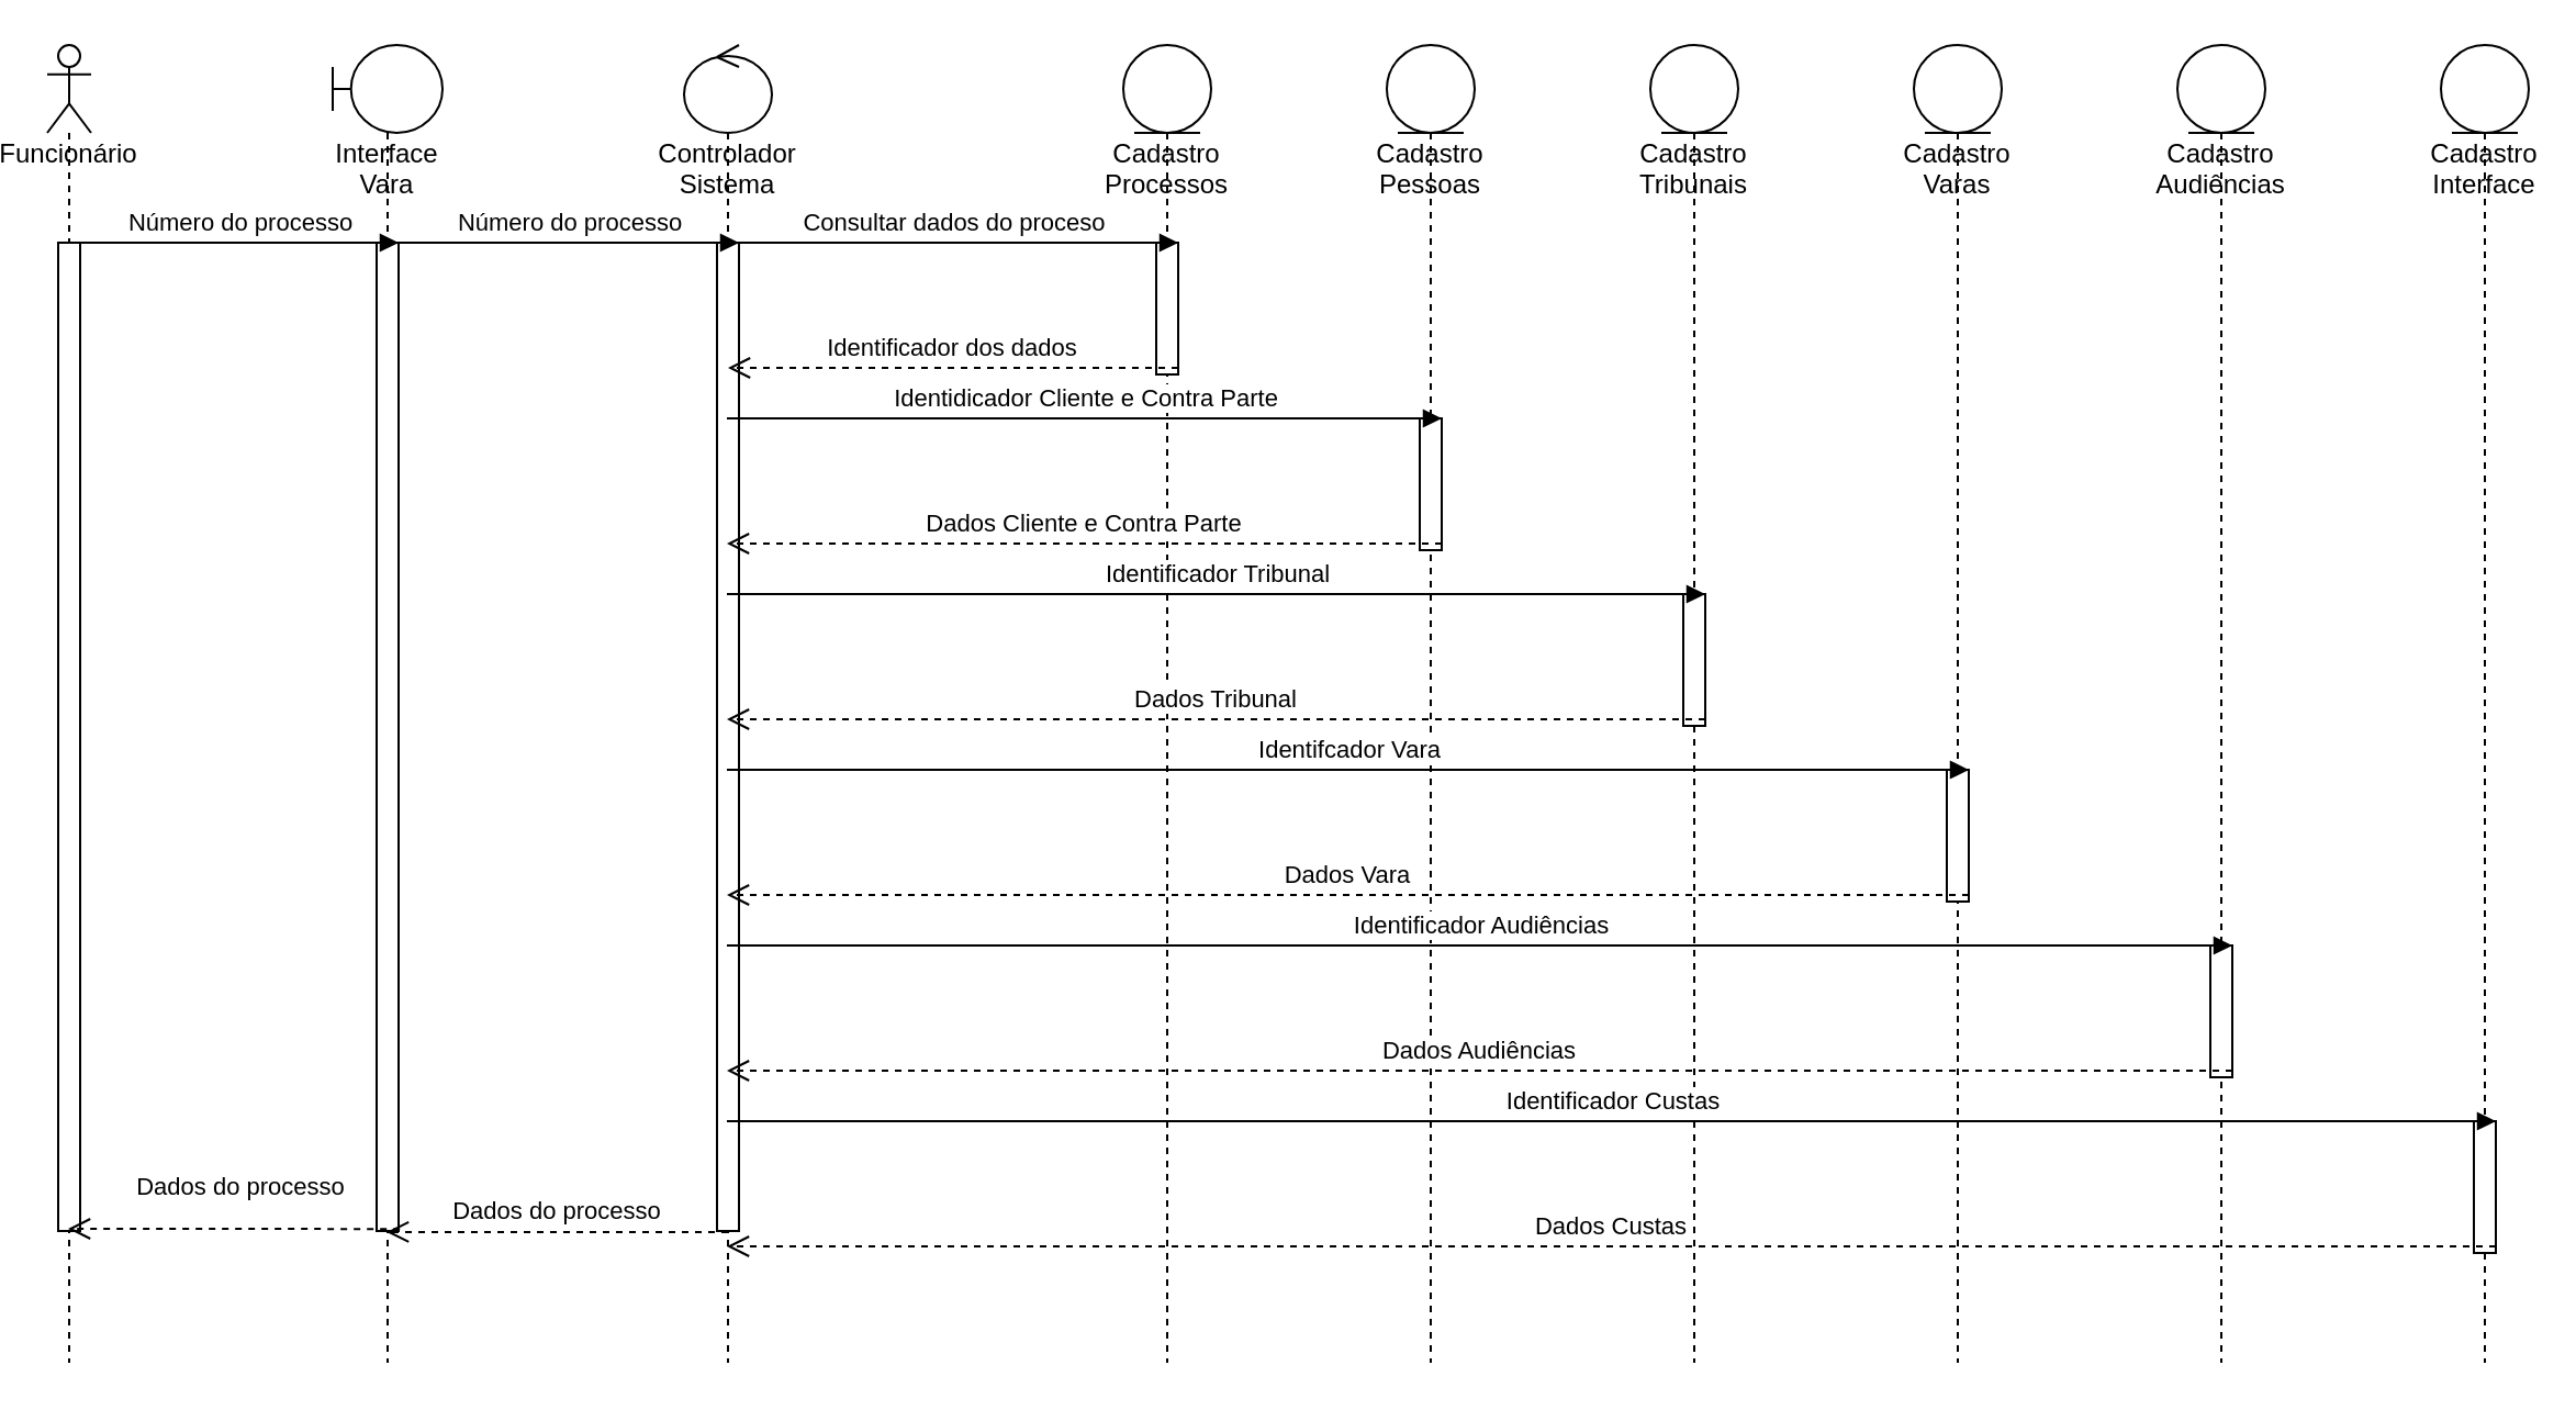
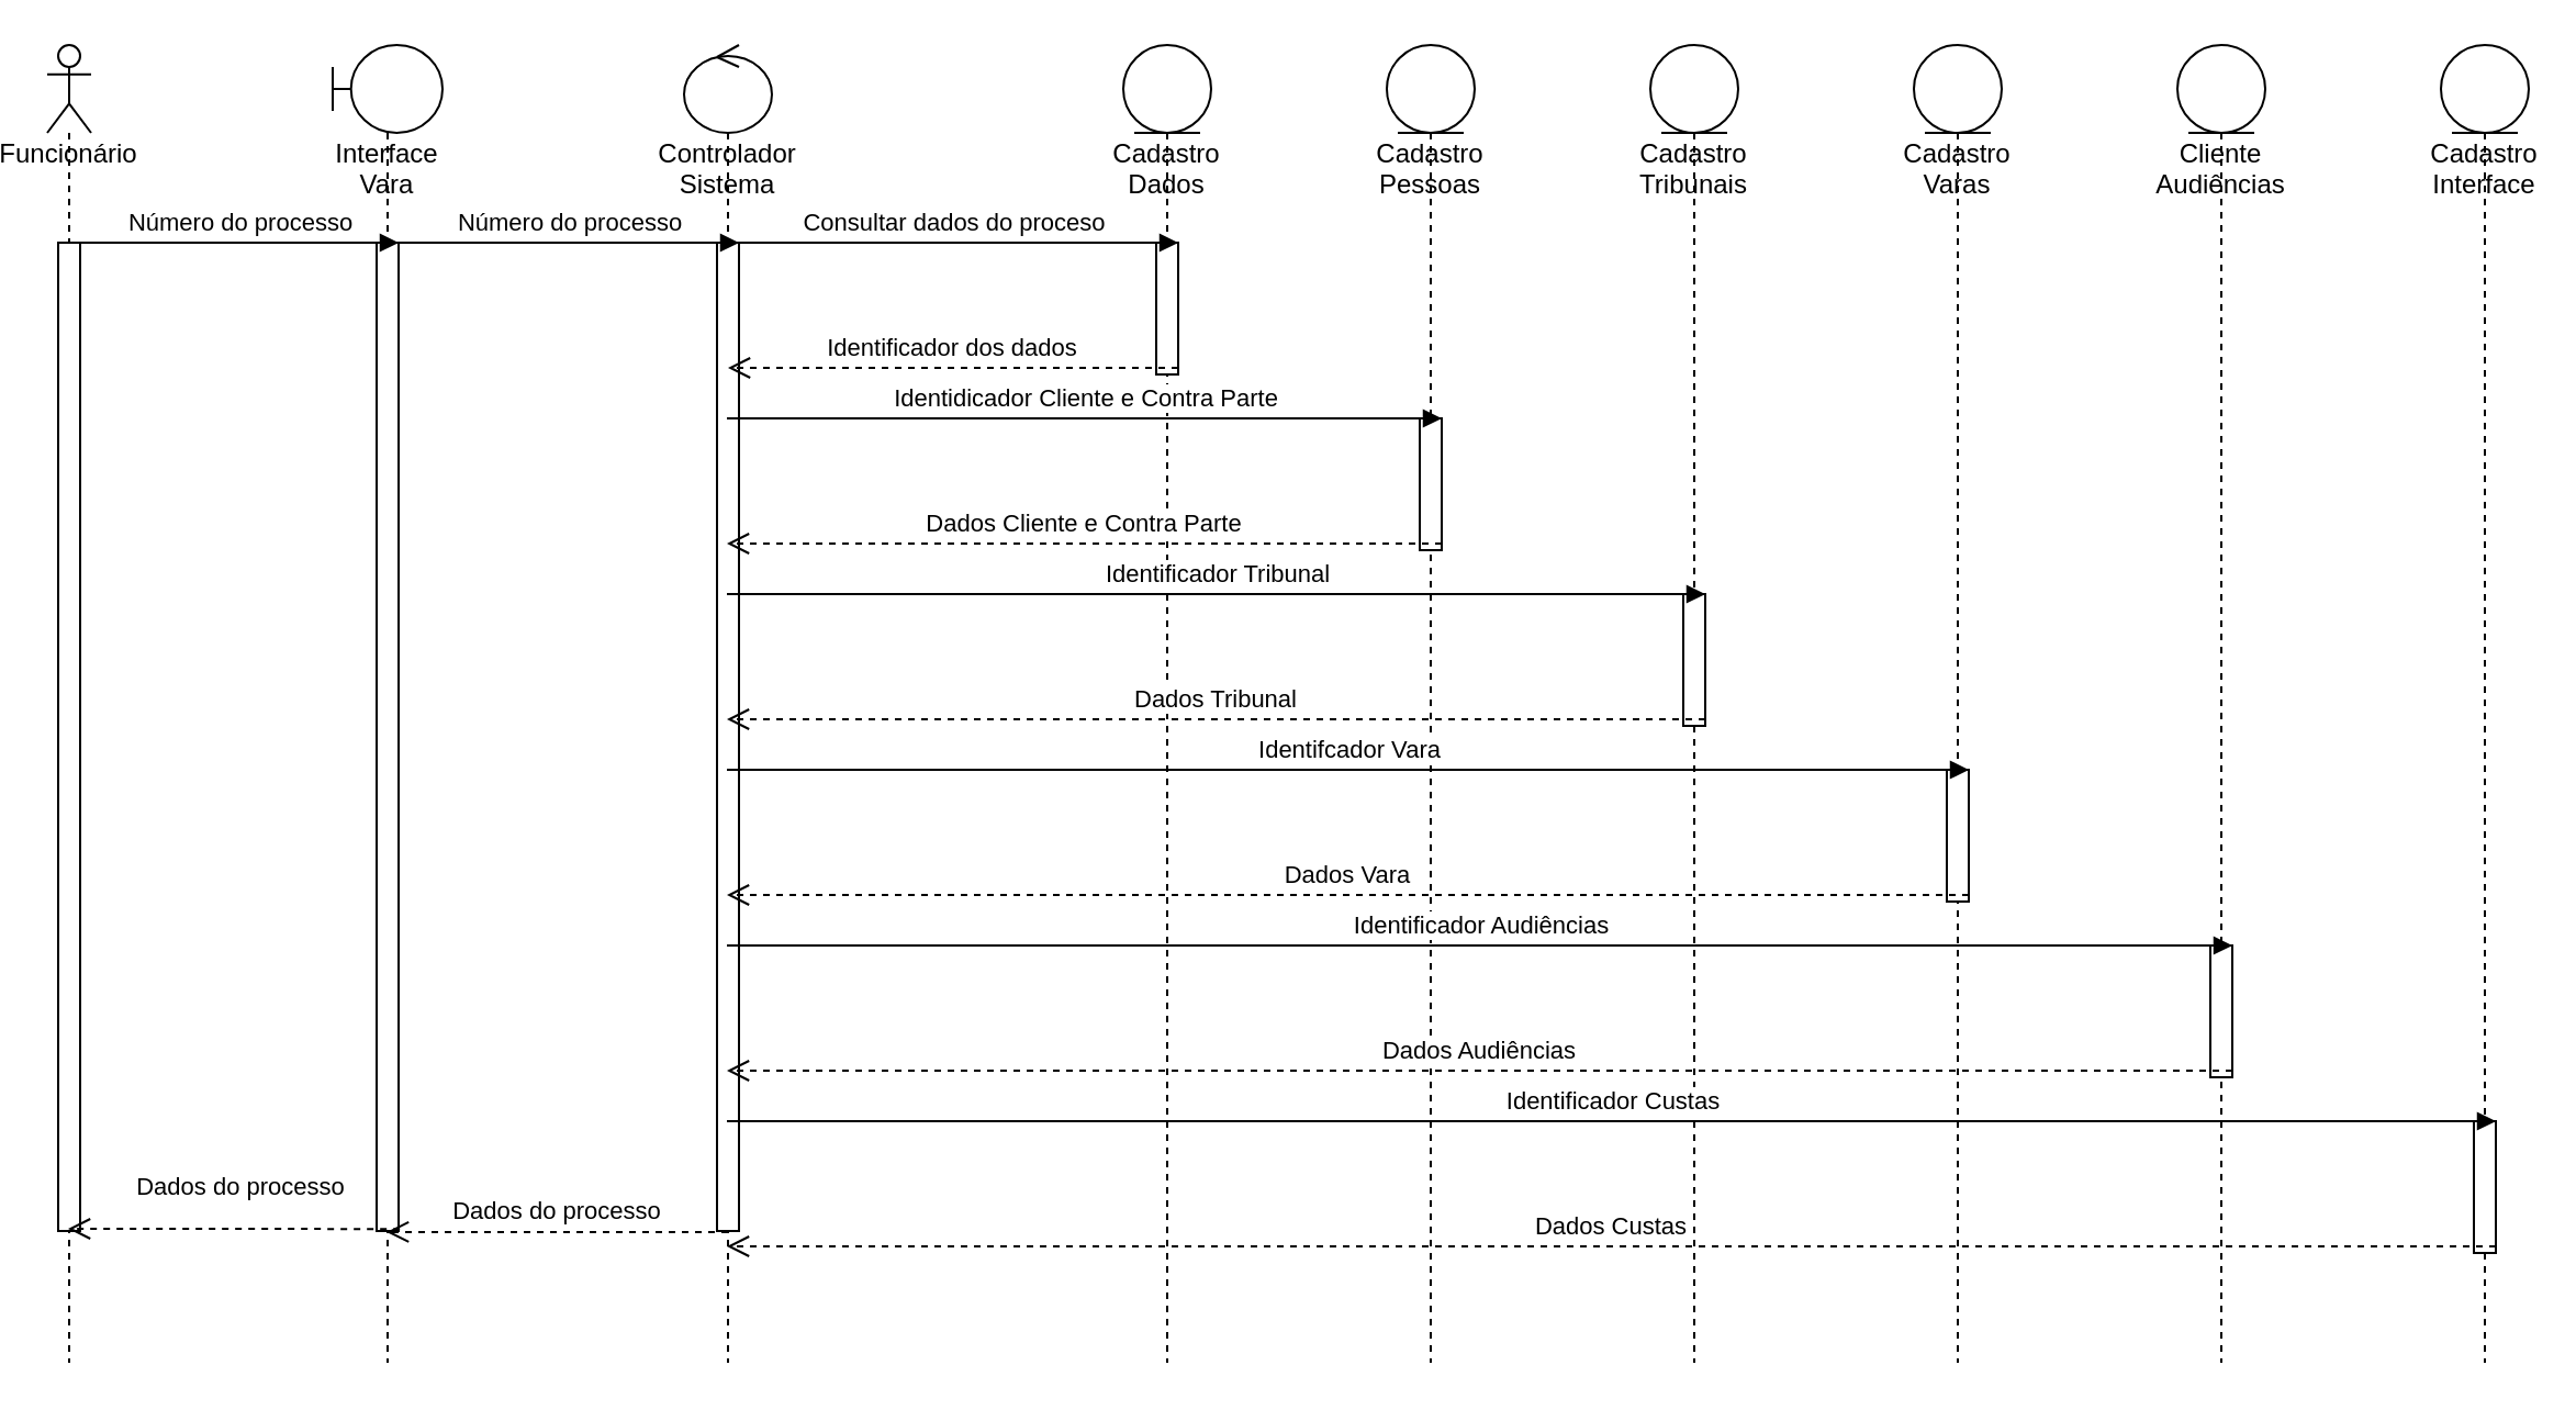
- <mxCell id="8" value="Cadastro Processos" style="shape=umlLifeline;participant=umlEntity;perimeter=lifelinePerimeter;whiteSpace=wrap;html=1;container=1;collapsible=0;recursiveResize=0;verticalAlign=top;spacingTop=36;outlineConnect=0;" vertex="1" parent="1"><mxGeometry x="510" y="20" width="40" height="600" as="geometry" /></mxCell>
+ <mxCell id="8" value="Cadastro Dados" style="shape=umlLifeline;participant=umlEntity;perimeter=lifelinePerimeter;whiteSpace=wrap;html=1;container=1;collapsible=0;recursiveResize=0;verticalAlign=top;spacingTop=36;outlineConnect=0;" vertex="1" parent="1"><mxGeometry x="510" y="20" width="40" height="600" as="geometry" /></mxCell>
- <mxCell id="12" value="Cadastro Audiências" style="shape=umlLifeline;participant=umlEntity;perimeter=lifelinePerimeter;whiteSpace=wrap;html=1;container=1;collapsible=0;recursiveResize=0;verticalAlign=top;spacingTop=36;outlineConnect=0;" vertex="1" parent="1"><mxGeometry x="990" y="20" width="40" height="600" as="geometry" /></mxCell>
+ <mxCell id="12" value="Cliente Audiências" style="shape=umlLifeline;participant=umlEntity;perimeter=lifelinePerimeter;whiteSpace=wrap;html=1;container=1;collapsible=0;recursiveResize=0;verticalAlign=top;spacingTop=36;outlineConnect=0;" vertex="1" parent="1"><mxGeometry x="990" y="20" width="40" height="600" as="geometry" /></mxCell>
